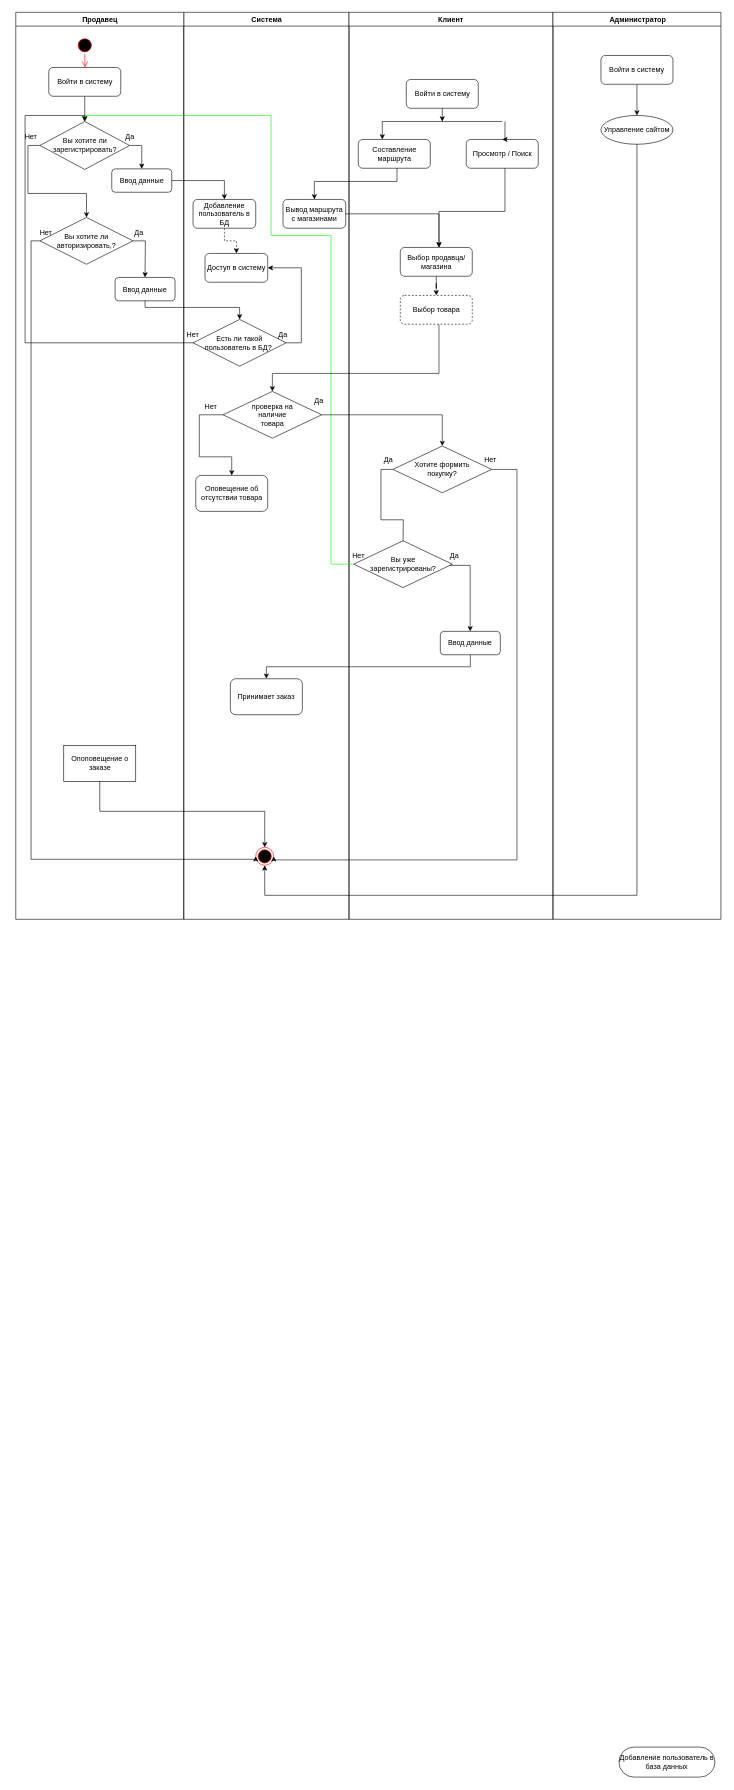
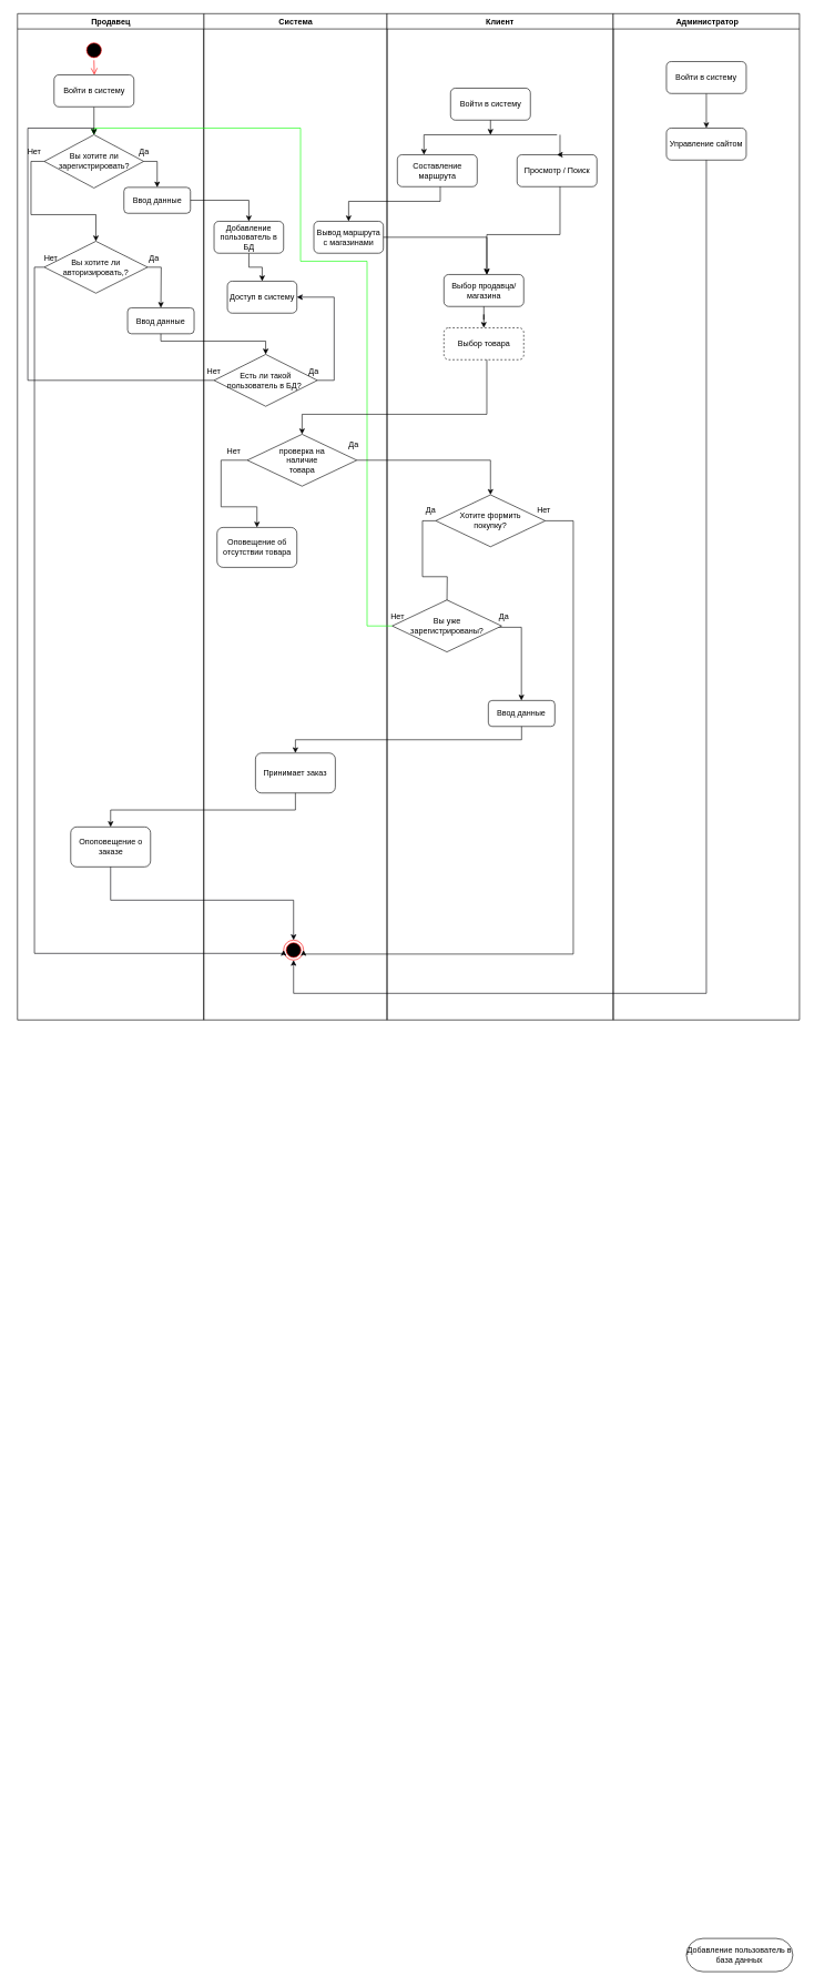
- <mxCell id="40" value="Управление сайтом" style="ellipse;whiteSpace=wrap;html=1;" parent="37" vertex="1"><mxGeometry x="80" y="172" width="120" height="48" as="geometry" /></mxCell>
+ <mxCell id="40" value="Управление сайтом" style="rounded=1;whiteSpace=wrap;html=1;" parent="37" vertex="1"><mxGeometry x="80" y="172" width="120" height="48" as="geometry" /></mxCell>
- <mxCell id="3" value="" style="edgeStyle=orthogonalEdgeStyle;rounded=0;orthogonalLoop=1;jettySize=auto;html=1;dashed=1;" parent="2" source="4" target="5" edge="1"><mxGeometry relative="1" as="geometry" /></mxCell>
+ <mxCell id="3" value="" style="edgeStyle=orthogonalEdgeStyle;rounded=0;orthogonalLoop=1;jettySize=auto;html=1;" parent="2" source="4" target="5" edge="1"><mxGeometry relative="1" as="geometry" /></mxCell>
+ <mxCell id="67" style="edgeStyle=orthogonalEdgeStyle;rounded=0;orthogonalLoop=1;jettySize=auto;html=1;strokeColor=#080808;startArrow=none;startFill=0;endArrow=classic;endFill=1;entryX=0.5;entryY=0;entryDx=0;entryDy=0;exitX=0.5;exitY=1;exitDx=0;exitDy=0;" parent="1" source="10" target="54" edge="1"><mxGeometry relative="1" as="geometry" /></mxCell>
- <mxCell id="54" value="Опоповещение о заказе" style="whiteSpace=wrap;html=1;rounded=0;" parent="41" vertex="1"><mxGeometry x="80" y="1222" width="120" height="60" as="geometry" /></mxCell>
+ <mxCell id="54" value="Опоповещение о заказе" style="rounded=1;whiteSpace=wrap;html=1;" parent="41" vertex="1"><mxGeometry x="80" y="1222" width="120" height="60" as="geometry" /></mxCell>
